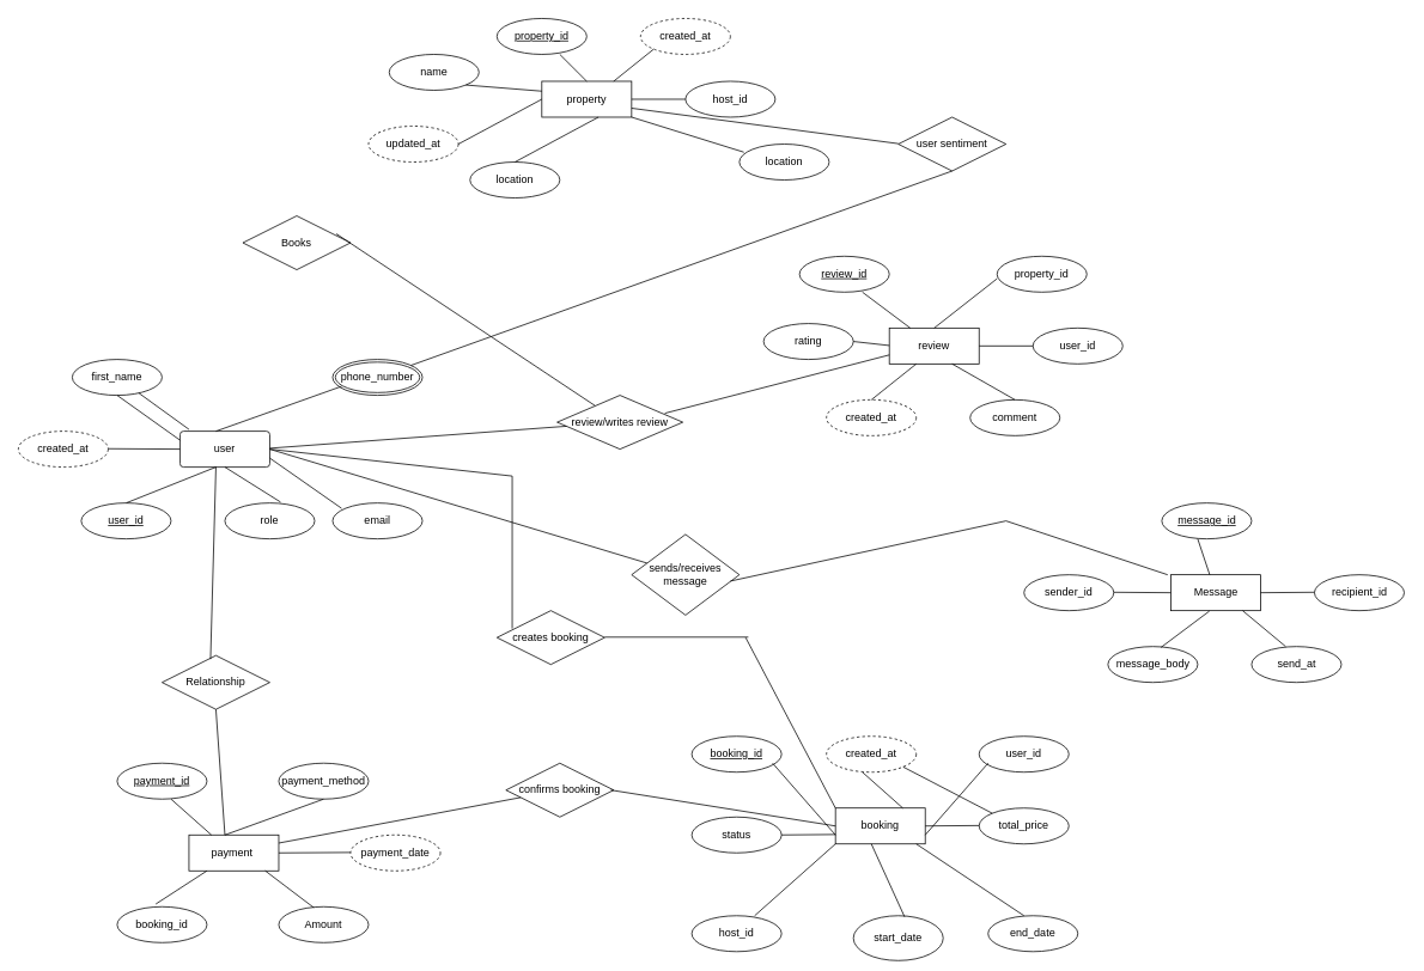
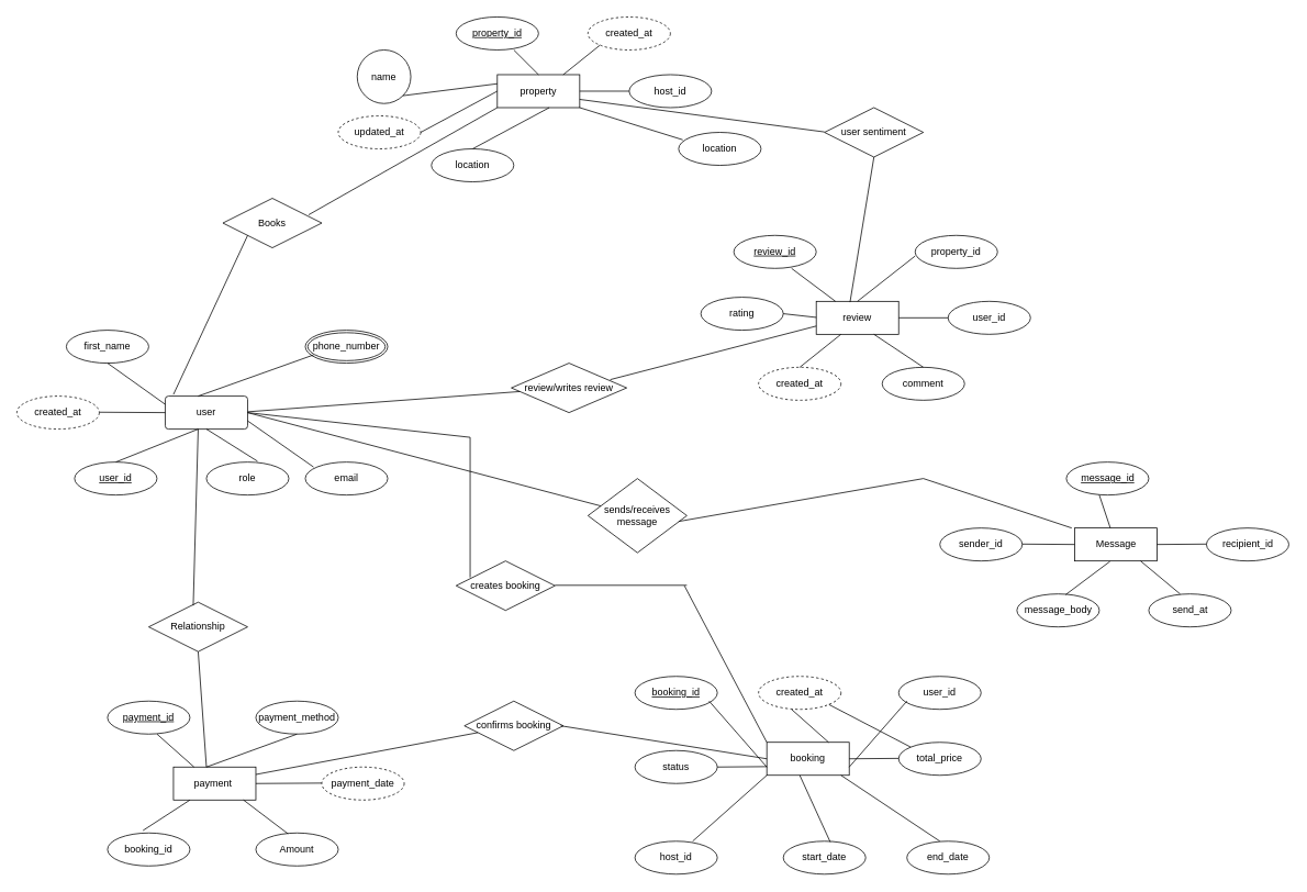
- <mxCell id="73" value="name" style="ellipse;whiteSpace=wrap;html=1;align=center;" vertex="1" parent="1"><mxGeometry x="433" y="60" width="100" height="40" as="geometry" /></mxCell>
+ <mxCell id="73" value="name" style="ellipse;whiteSpace=wrap;html=1;align=center;" vertex="1" parent="1"><mxGeometry x="433" y="60" width="65" height="65" as="geometry" /></mxCell>
- <mxCell id="101" value="" style="endArrow=none;html=1;rounded=0;exitX=0.5;exitY=1;exitDx=0;exitDy=0;" edge="1" parent="1" source="99" target="4"><mxGeometry relative="1" as="geometry"><mxPoint x="1070" y="190" as="sourcePoint" /><mxPoint x="1032" y="360" as="targetPoint" /></mxGeometry></mxCell>
+ <mxCell id="101" value="" style="endArrow=none;html=1;rounded=0;exitX=0.5;exitY=1;exitDx=0;exitDy=0;entryX=0.41;entryY=0.025;entryDx=0;entryDy=0;entryPerimeter=0;" edge="1" parent="1" source="99" target="44"><mxGeometry relative="1" as="geometry"><mxPoint x="1070" y="190" as="sourcePoint" /><mxPoint x="1032" y="360" as="targetPoint" /></mxGeometry></mxCell>
- <mxCell id="85" value="" style="endArrow=none;html=1;rounded=0;exitX=0.867;exitY=0.333;exitDx=0;exitDy=0;exitPerimeter=0;" edge="1" parent="1" source="68" target="89"><mxGeometry relative="1" as="geometry"><mxPoint x="380" y="260" as="sourcePoint" /><mxPoint x="600" y="130" as="targetPoint" /></mxGeometry></mxCell>
+ <mxCell id="85" value="" style="endArrow=none;html=1;rounded=0;exitX=0.867;exitY=0.333;exitDx=0;exitDy=0;exitPerimeter=0;entryX=0;entryY=1;entryDx=0;entryDy=0;" edge="1" parent="1" source="68" target="69"><mxGeometry relative="1" as="geometry"><mxPoint x="380" y="260" as="sourcePoint" /><mxPoint x="600" y="130" as="targetPoint" /></mxGeometry></mxCell>
- <mxCell id="84" value="" style="endArrow=none;html=1;rounded=0;exitX=0.1;exitY=-0.05;exitDx=0;exitDy=0;exitPerimeter=0;" edge="1" parent="1" source="3" target="13"><mxGeometry relative="1" as="geometry"><mxPoint x="210" y="470" as="sourcePoint" /><mxPoint x="330" y="370" as="targetPoint" /></mxGeometry></mxCell>
+ <mxCell id="84" value="" style="endArrow=none;html=1;rounded=0;entryX=0;entryY=1;entryDx=0;entryDy=0;exitX=0.1;exitY=-0.05;exitDx=0;exitDy=0;exitPerimeter=0;" edge="1" parent="1" source="3" target="68"><mxGeometry relative="1" as="geometry"><mxPoint x="210" y="470" as="sourcePoint" /><mxPoint x="330" y="370" as="targetPoint" /></mxGeometry></mxCell>
- <mxCell id="49" value="comment" style="ellipse;whiteSpace=wrap;html=1;align=center;" vertex="1" parent="1"><mxGeometry x="1080" y="445" width="100" height="40" as="geometry" /></mxCell>
+ <mxCell id="49" value="comment" style="ellipse;whiteSpace=wrap;html=1;align=center;" vertex="1" parent="1"><mxGeometry x="1070" y="445" width="100" height="40" as="geometry" /></mxCell>
- <mxCell id="93" value="sends/receives message" style="shape=rhombus;perimeter=rhombusPerimeter;whiteSpace=wrap;html=1;align=center;" vertex="1" parent="1"><mxGeometry x="703" y="595" width="120" height="90" as="geometry" /></mxCell>
+ <mxCell id="93" value="sends/receives message" style="shape=rhombus;perimeter=rhombusPerimeter;whiteSpace=wrap;html=1;align=center;" vertex="1" parent="1"><mxGeometry x="713" y="580" width="120" height="90" as="geometry" /></mxCell>
- <mxCell id="28" value="start_date" style="ellipse;whiteSpace=wrap;html=1;align=center;" vertex="1" parent="1"><mxGeometry x="950" y="1020" width="100" height="50" as="geometry" /></mxCell>
+ <mxCell id="28" value="start_date" style="ellipse;whiteSpace=wrap;html=1;align=center;" vertex="1" parent="1"><mxGeometry x="950" y="1020" width="100" height="40" as="geometry" /></mxCell>
